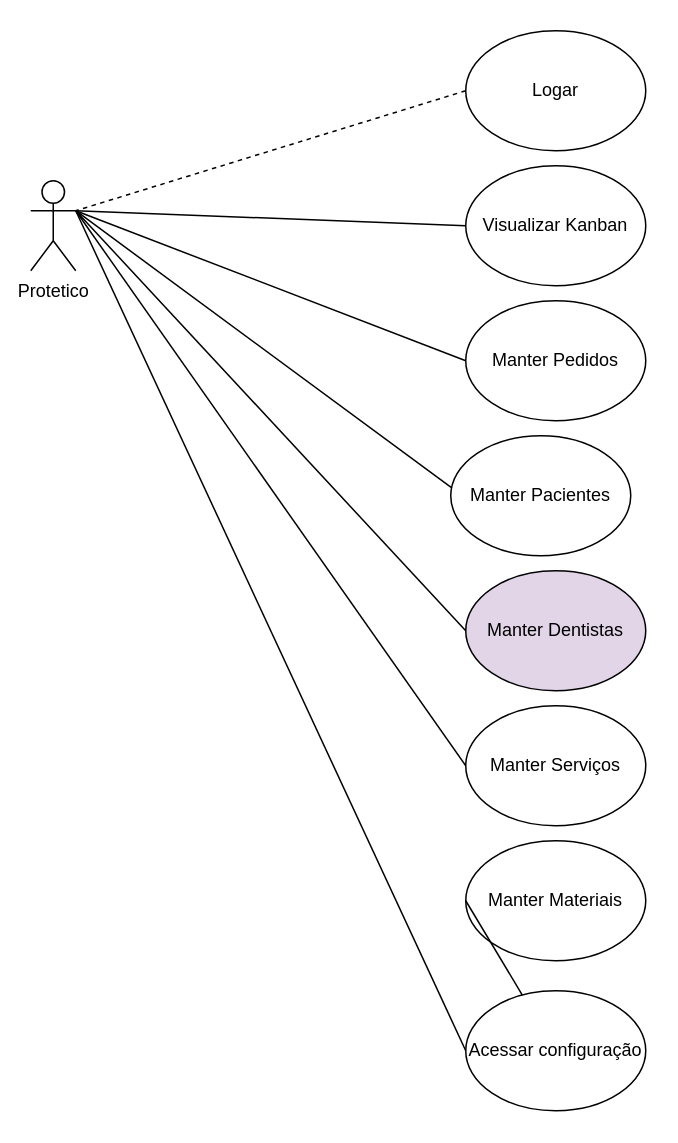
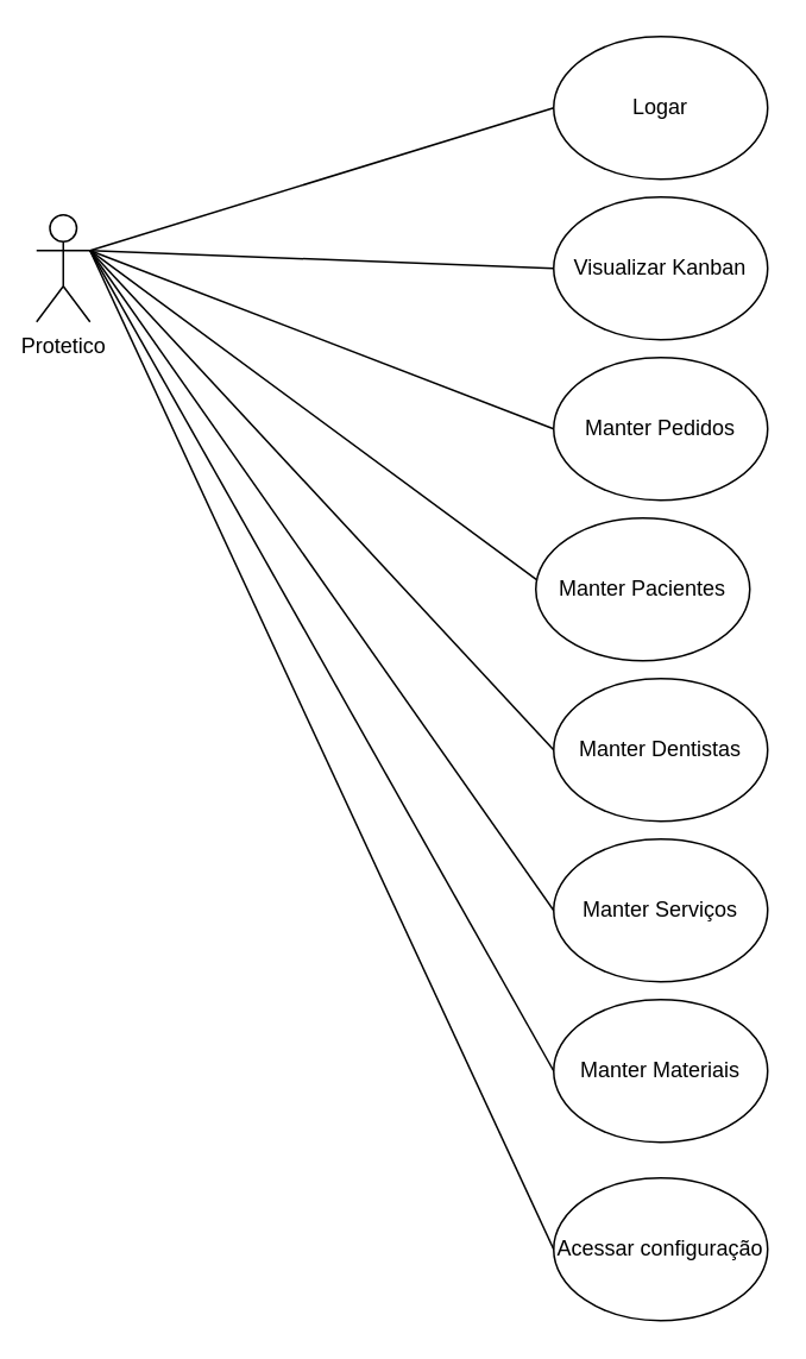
- <mxCell id="5" value="" style="endArrow=none;html=1;rounded=0;entryX=1;entryY=0.333;entryDx=0;entryDy=0;entryPerimeter=0;exitX=0;exitY=0.5;exitDx=0;exitDy=0;dashed=1;" parent="1" source="3" target="2" edge="1"><mxGeometry width="50" height="50" relative="1" as="geometry"><mxPoint x="420" y="370" as="sourcePoint" /><mxPoint x="470" y="320" as="targetPoint" /></mxGeometry></mxCell>
+ <mxCell id="5" value="" style="endArrow=none;html=1;rounded=0;entryX=1;entryY=0.333;entryDx=0;entryDy=0;entryPerimeter=0;exitX=0;exitY=0.5;exitDx=0;exitDy=0;" parent="1" source="3" target="2" edge="1"><mxGeometry width="50" height="50" relative="1" as="geometry"><mxPoint x="420" y="370" as="sourcePoint" /><mxPoint x="470" y="320" as="targetPoint" /></mxGeometry></mxCell>
- <mxCell id="11" value="Manter Dentistas" style="ellipse;whiteSpace=wrap;html=1;fillColor=#e1d5e7;" parent="1" vertex="1"><mxGeometry x="310" y="380" width="120" height="80" as="geometry" /></mxCell>
+ <mxCell id="11" value="Manter Dentistas" style="ellipse;whiteSpace=wrap;html=1;" parent="1" vertex="1"><mxGeometry x="310" y="380" width="120" height="80" as="geometry" /></mxCell>
- <mxCell id="18" value="" style="endArrow=none;html=1;rounded=0;exitX=0;exitY=0.5;exitDx=0;exitDy=0;" edge="1" parent="1" source="17" target="13"><mxGeometry width="50" height="50" relative="1" as="geometry"><mxPoint x="400" y="380" as="sourcePoint" /><mxPoint x="450" y="330" as="targetPoint" /></mxGeometry></mxCell>
+ <mxCell id="18" value="" style="endArrow=none;html=1;rounded=0;exitX=0;exitY=0.5;exitDx=0;exitDy=0;entryX=1;entryY=0.333;entryDx=0;entryDy=0;entryPerimeter=0;" edge="1" parent="1" source="17" target="2"><mxGeometry width="50" height="50" relative="1" as="geometry"><mxPoint x="400" y="380" as="sourcePoint" /><mxPoint x="450" y="330" as="targetPoint" /></mxGeometry></mxCell>
